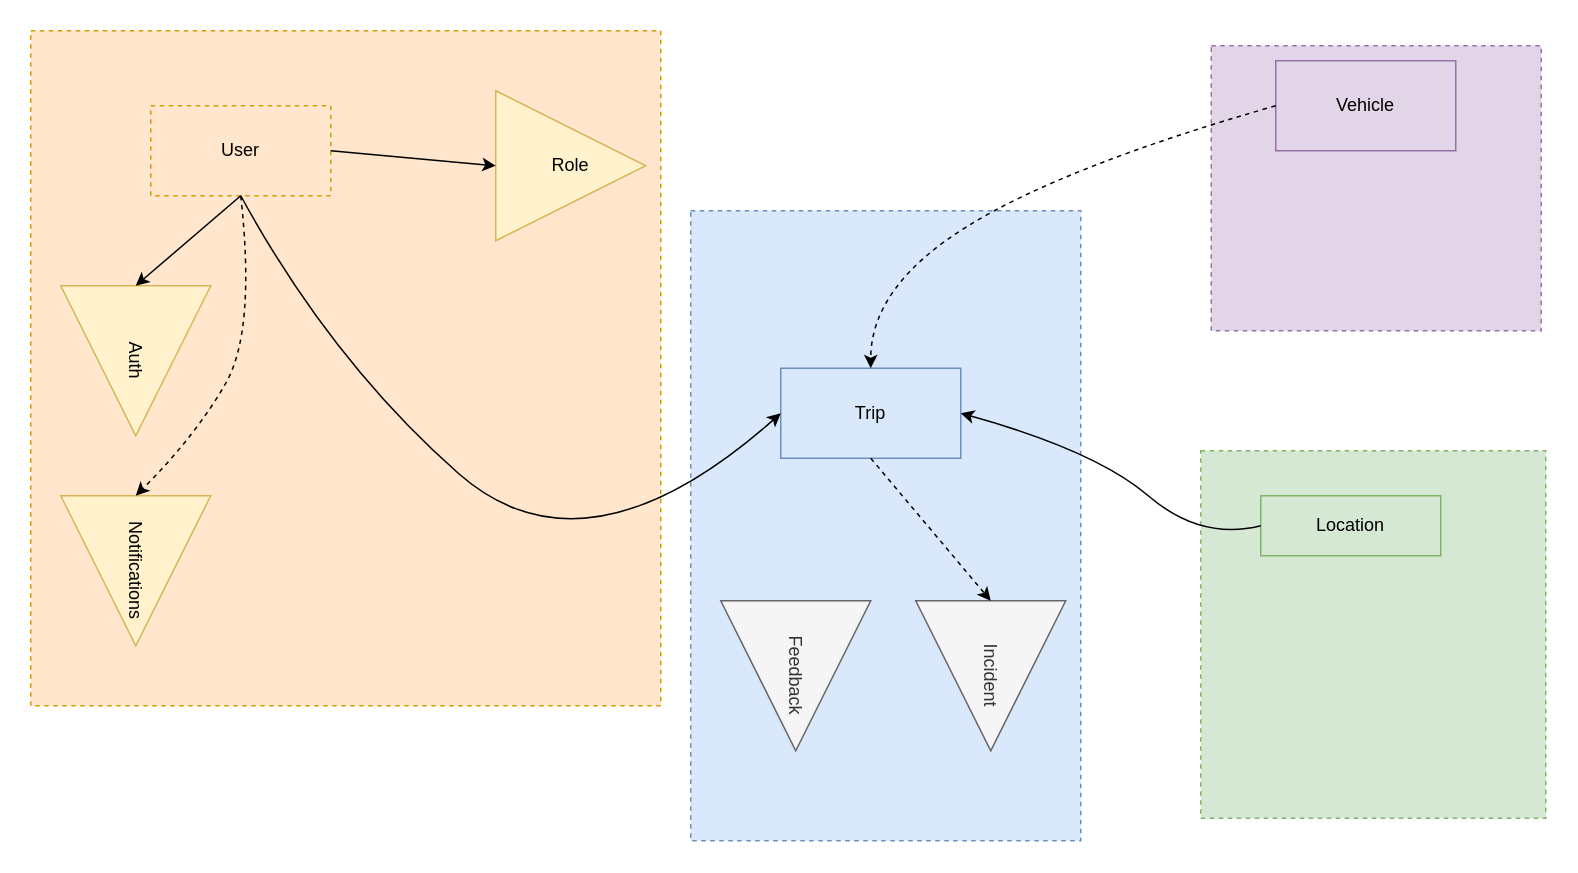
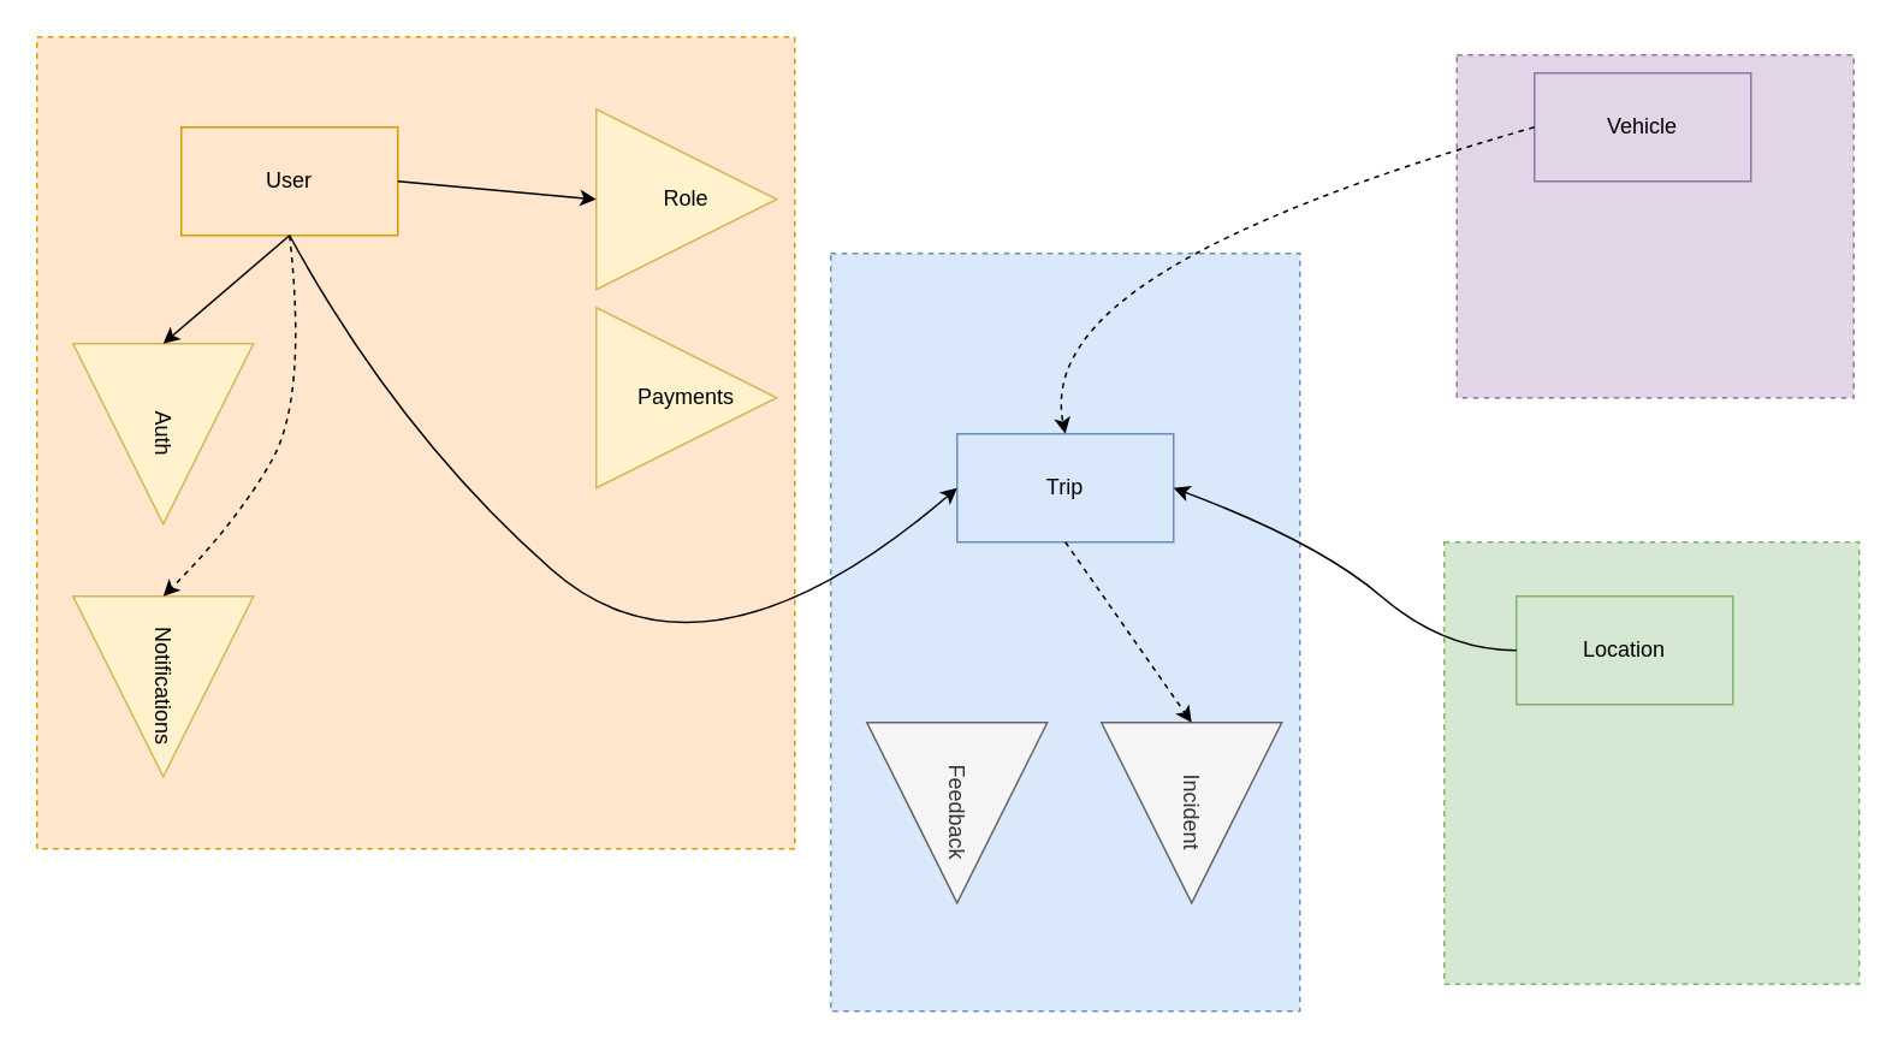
- <mxCell id="6" value="User" style="rounded=0;whiteSpace=wrap;html=1;fillColor=#ffe6cc;strokeColor=#d79b00;dashed=1;" vertex="1" parent="1"><mxGeometry x="100" y="70" width="120" height="60" as="geometry" /></mxCell>
+ <mxCell id="6" value="User" style="rounded=0;whiteSpace=wrap;html=1;fillColor=#ffe6cc;strokeColor=#d79b00;" vertex="1" parent="1"><mxGeometry x="100" y="70" width="120" height="60" as="geometry" /></mxCell>
+ <mxCell id="8" value="&lt;span style=&quot;font-weight: normal&quot;&gt;Payments&lt;/span&gt;" style="triangle;whiteSpace=wrap;html=1;fillColor=#fff2cc;strokeColor=#d6b656;fontStyle=1" vertex="1" parent="1"><mxGeometry x="330" y="170" width="100" height="100" as="geometry" /></mxCell>
- <mxCell id="10" value="Trip" style="rounded=0;whiteSpace=wrap;html=1;fillColor=#dae8fc;strokeColor=#6c8ebf;" vertex="1" parent="1"><mxGeometry x="520" y="245" width="120" height="60" as="geometry" /></mxCell>
+ <mxCell id="10" value="Trip" style="rounded=0;whiteSpace=wrap;html=1;fillColor=#dae8fc;strokeColor=#6c8ebf;" vertex="1" parent="1"><mxGeometry x="530" y="240" width="120" height="60" as="geometry" /></mxCell>
- <mxCell id="13" value="Location" style="rounded=0;whiteSpace=wrap;html=1;fillColor=#d5e8d4;strokeColor=#82b366;" vertex="1" parent="1"><mxGeometry x="840" y="330" width="120" height="40" as="geometry" /></mxCell>
+ <mxCell id="13" value="Location" style="rounded=0;whiteSpace=wrap;html=1;fillColor=#d5e8d4;strokeColor=#82b366;" vertex="1" parent="1"><mxGeometry x="840" y="330" width="120" height="60" as="geometry" /></mxCell>
